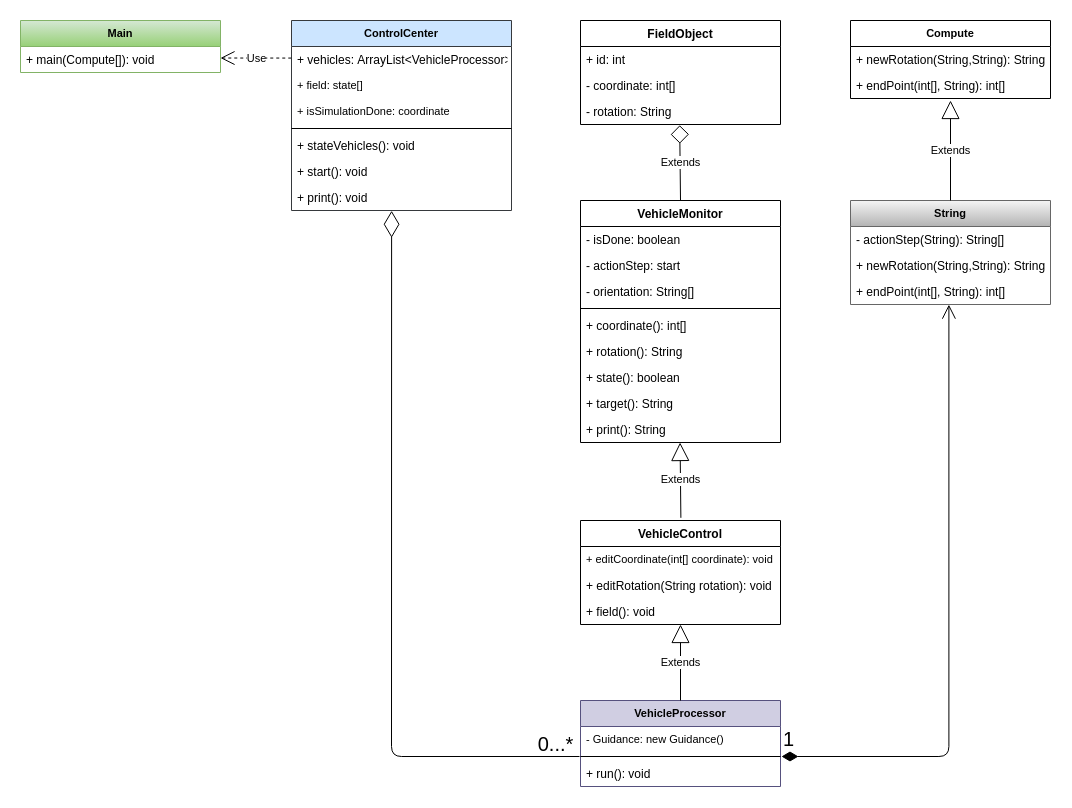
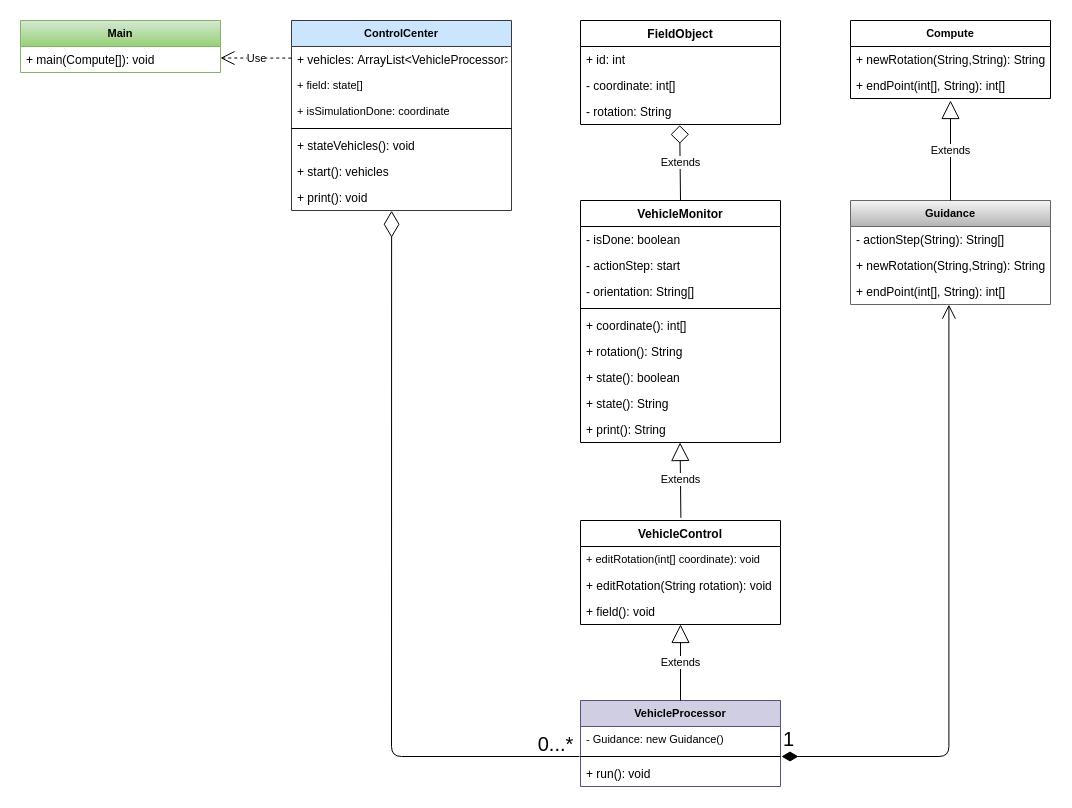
- <mxCell id="43" value="+ start(): void" style="text;strokeColor=none;fillColor=none;align=left;verticalAlign=top;spacingLeft=4;spacingRight=4;overflow=hidden;rotatable=0;points=[[0,0.5],[1,0.5]];portConstraint=eastwest;" parent="37" vertex="1"><mxGeometry y="138" width="220" height="26" as="geometry" /></mxCell>
+ <mxCell id="43" value="+ start(): vehicles" style="text;strokeColor=none;fillColor=none;align=left;verticalAlign=top;spacingLeft=4;spacingRight=4;overflow=hidden;rotatable=0;points=[[0,0.5],[1,0.5]];portConstraint=eastwest;" parent="37" vertex="1"><mxGeometry y="138" width="220" height="26" as="geometry" /></mxCell>
- <mxCell id="29" value="String" style="swimlane;fontStyle=1;align=center;verticalAlign=top;childLayout=stackLayout;horizontal=1;startSize=26;horizontalStack=0;resizeParent=1;resizeParentMax=0;resizeLast=0;collapsible=1;marginBottom=0;fontSize=11;gradientColor=#b3b3b3;fillColor=#f5f5f5;strokeColor=#666666;" parent="1" vertex="1"><mxGeometry x="850" y="200" width="200" height="104" as="geometry" /></mxCell>
+ <mxCell id="29" value="Guidance" style="swimlane;fontStyle=1;align=center;verticalAlign=top;childLayout=stackLayout;horizontal=1;startSize=26;horizontalStack=0;resizeParent=1;resizeParentMax=0;resizeLast=0;collapsible=1;marginBottom=0;fontSize=11;gradientColor=#b3b3b3;fillColor=#f5f5f5;strokeColor=#666666;" parent="1" vertex="1"><mxGeometry x="850" y="200" width="200" height="104" as="geometry" /></mxCell>
- <mxCell id="14" value="+ target(): String" style="text;strokeColor=none;fillColor=none;align=left;verticalAlign=top;spacingLeft=4;spacingRight=4;overflow=hidden;rotatable=0;points=[[0,0.5],[1,0.5]];portConstraint=eastwest;" parent="6" vertex="1"><mxGeometry y="190" width="200" height="26" as="geometry" /></mxCell>
+ <mxCell id="14" value="+ state(): String" style="text;strokeColor=none;fillColor=none;align=left;verticalAlign=top;spacingLeft=4;spacingRight=4;overflow=hidden;rotatable=0;points=[[0,0.5],[1,0.5]];portConstraint=eastwest;" parent="6" vertex="1"><mxGeometry y="190" width="200" height="26" as="geometry" /></mxCell>
- <mxCell id="17" value="+ editCoordinate(int[] coordinate): void" style="text;strokeColor=none;fillColor=none;align=left;verticalAlign=top;spacingLeft=4;spacingRight=4;overflow=hidden;rotatable=0;points=[[0,0.5],[1,0.5]];portConstraint=eastwest;fontSize=11;" parent="16" vertex="1"><mxGeometry y="26" width="200" height="26" as="geometry" /></mxCell>
+ <mxCell id="17" value="+ editRotation(int[] coordinate): void" style="text;strokeColor=none;fillColor=none;align=left;verticalAlign=top;spacingLeft=4;spacingRight=4;overflow=hidden;rotatable=0;points=[[0,0.5],[1,0.5]];portConstraint=eastwest;fontSize=11;" parent="16" vertex="1"><mxGeometry y="26" width="200" height="26" as="geometry" /></mxCell>
